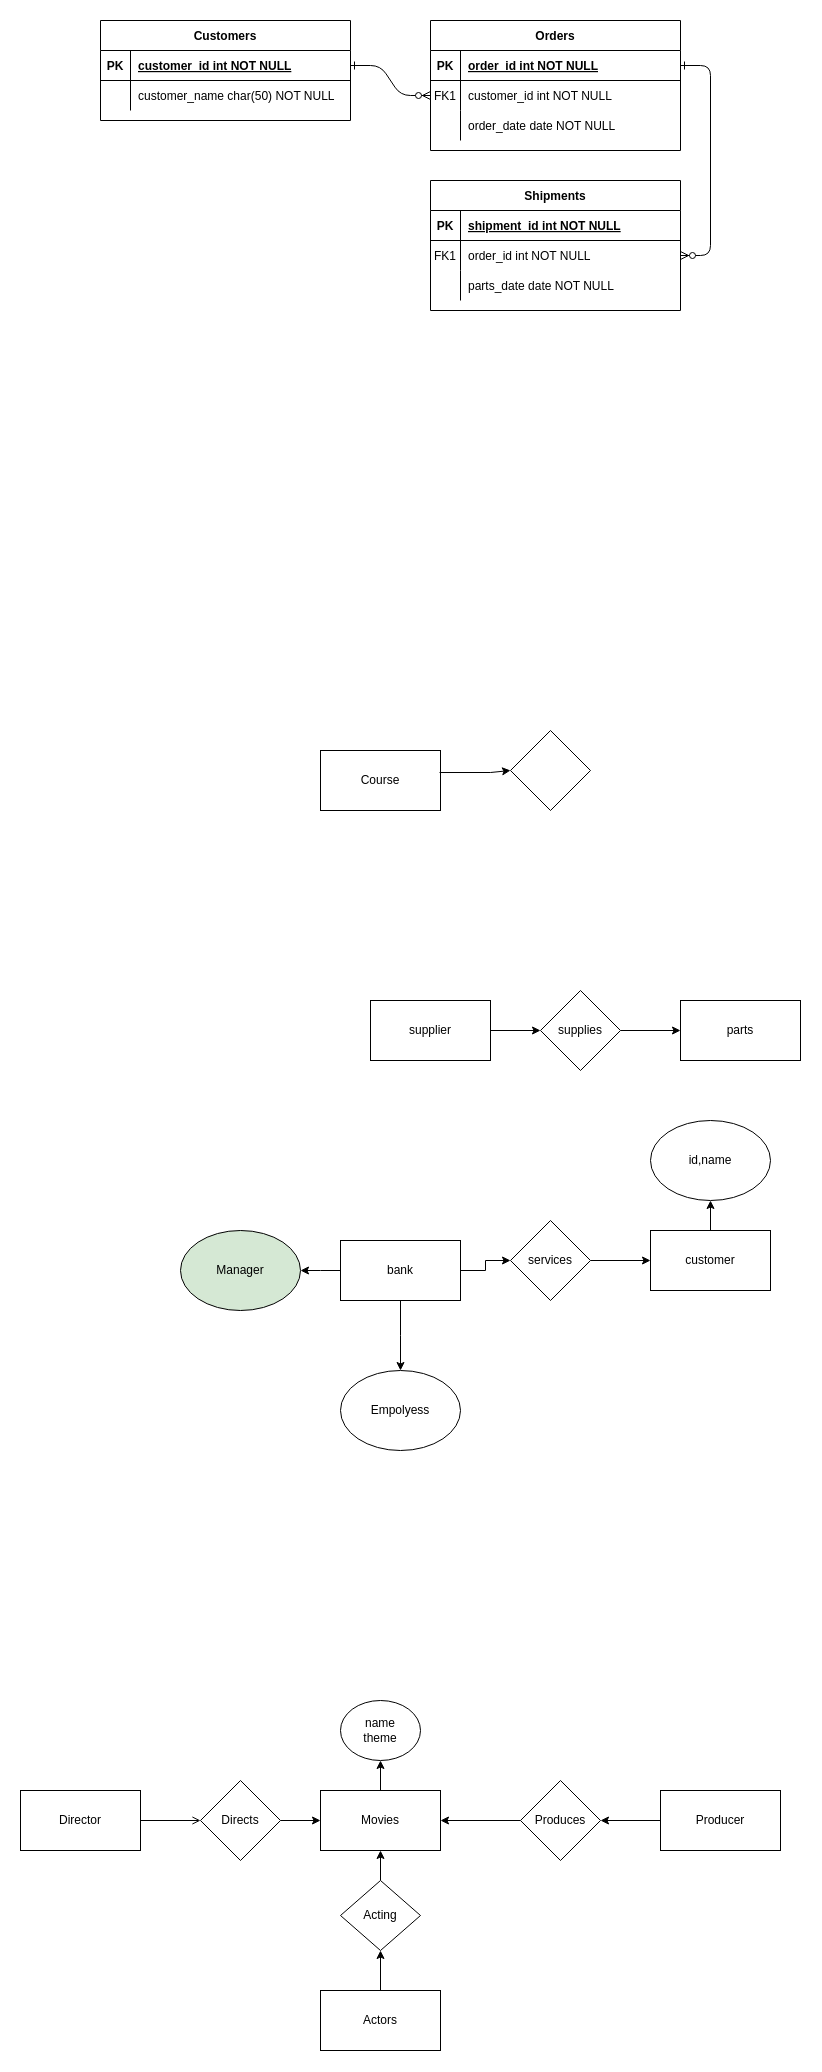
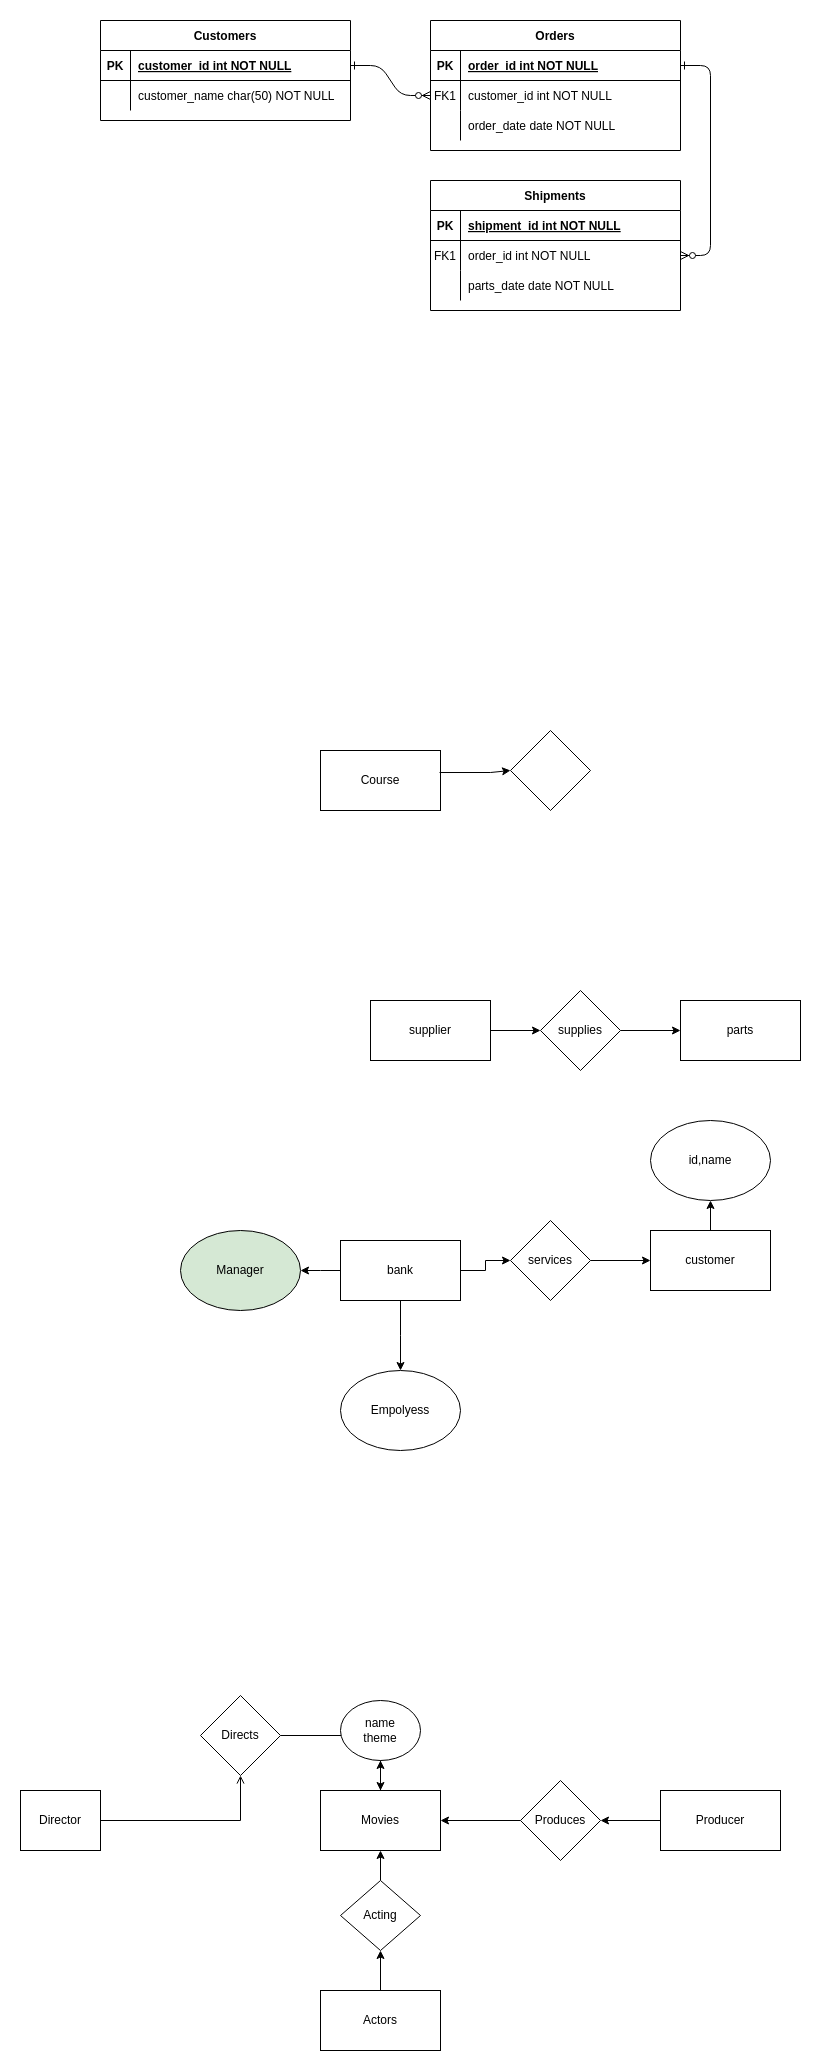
- <mxCell id="63" value="Director" style="rounded=0;whiteSpace=wrap;html=1;" vertex="1" parent="1"><mxGeometry x="20" y="1790" width="120" height="60" as="geometry" /></mxCell>
+ <mxCell id="63" value="Director" style="rounded=0;whiteSpace=wrap;html=1;" vertex="1" parent="1"><mxGeometry x="20" y="1790" width="80" height="60" as="geometry" /></mxCell>
- <mxCell id="65" value="Directs" style="rhombus;whiteSpace=wrap;html=1;rounded=0;" vertex="1" parent="1"><mxGeometry x="200" y="1780" width="80" height="80" as="geometry" /></mxCell>
+ <mxCell id="65" value="Directs" style="rhombus;whiteSpace=wrap;html=1;rounded=0;" vertex="1" parent="1"><mxGeometry x="200" y="1695" width="80" height="80" as="geometry" /></mxCell>
